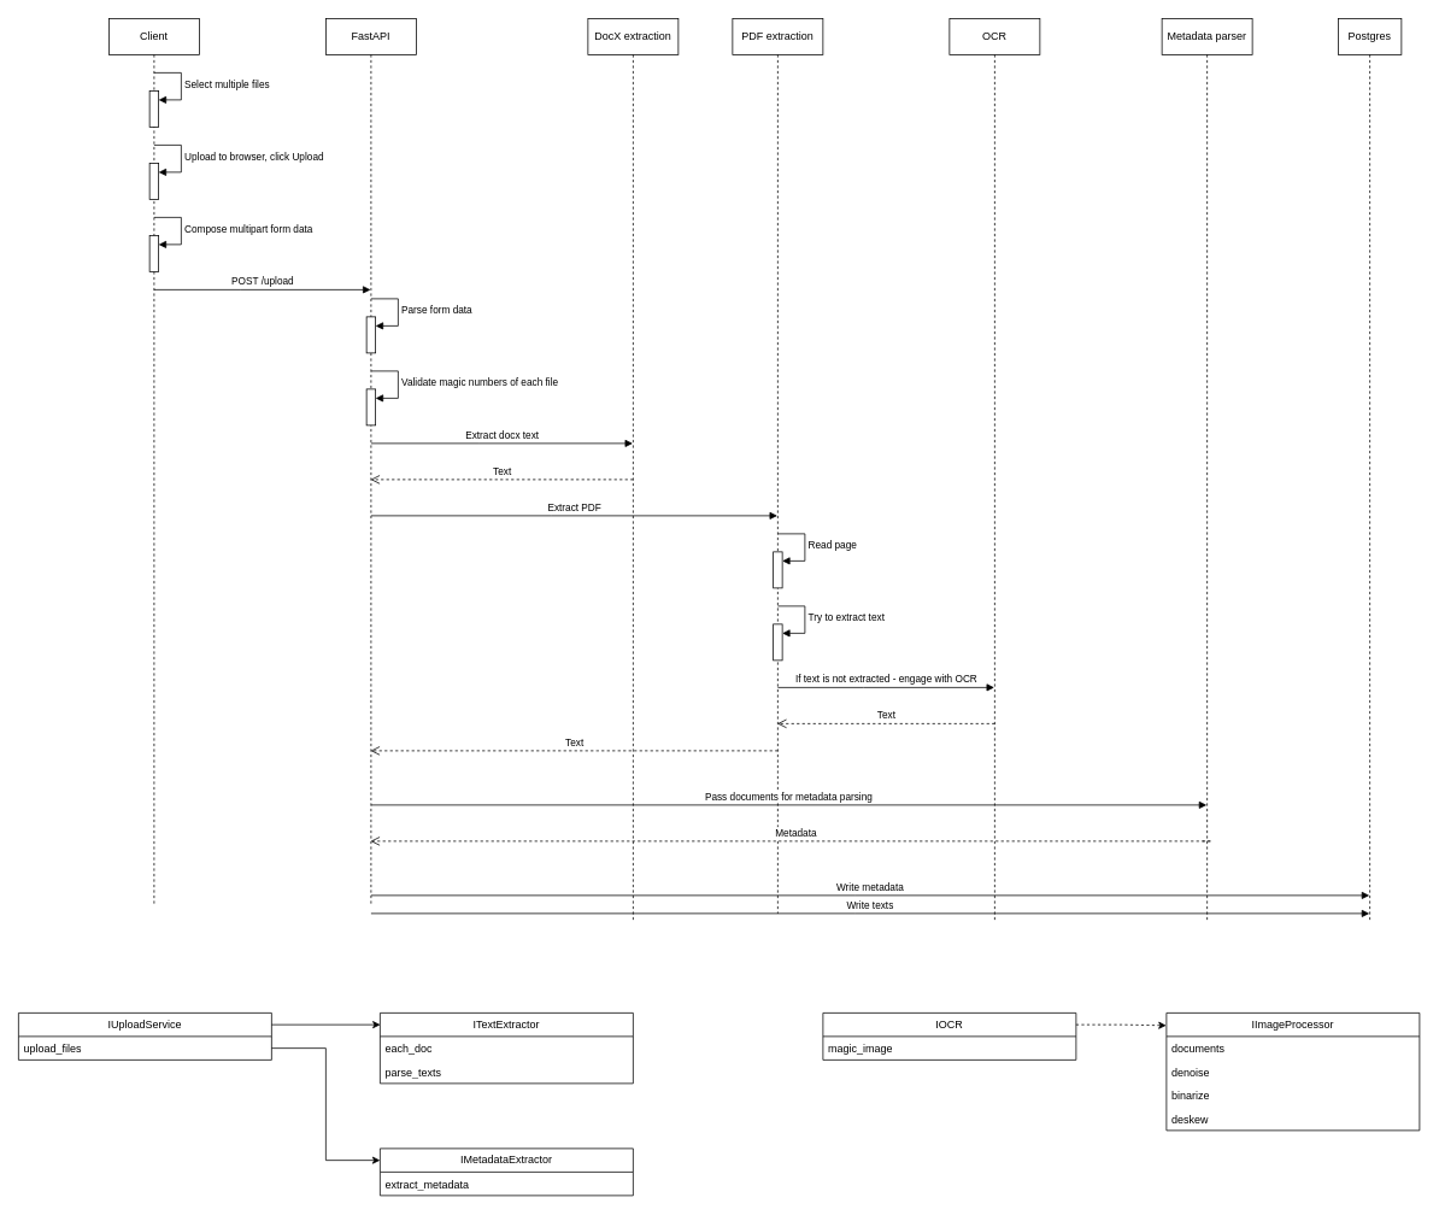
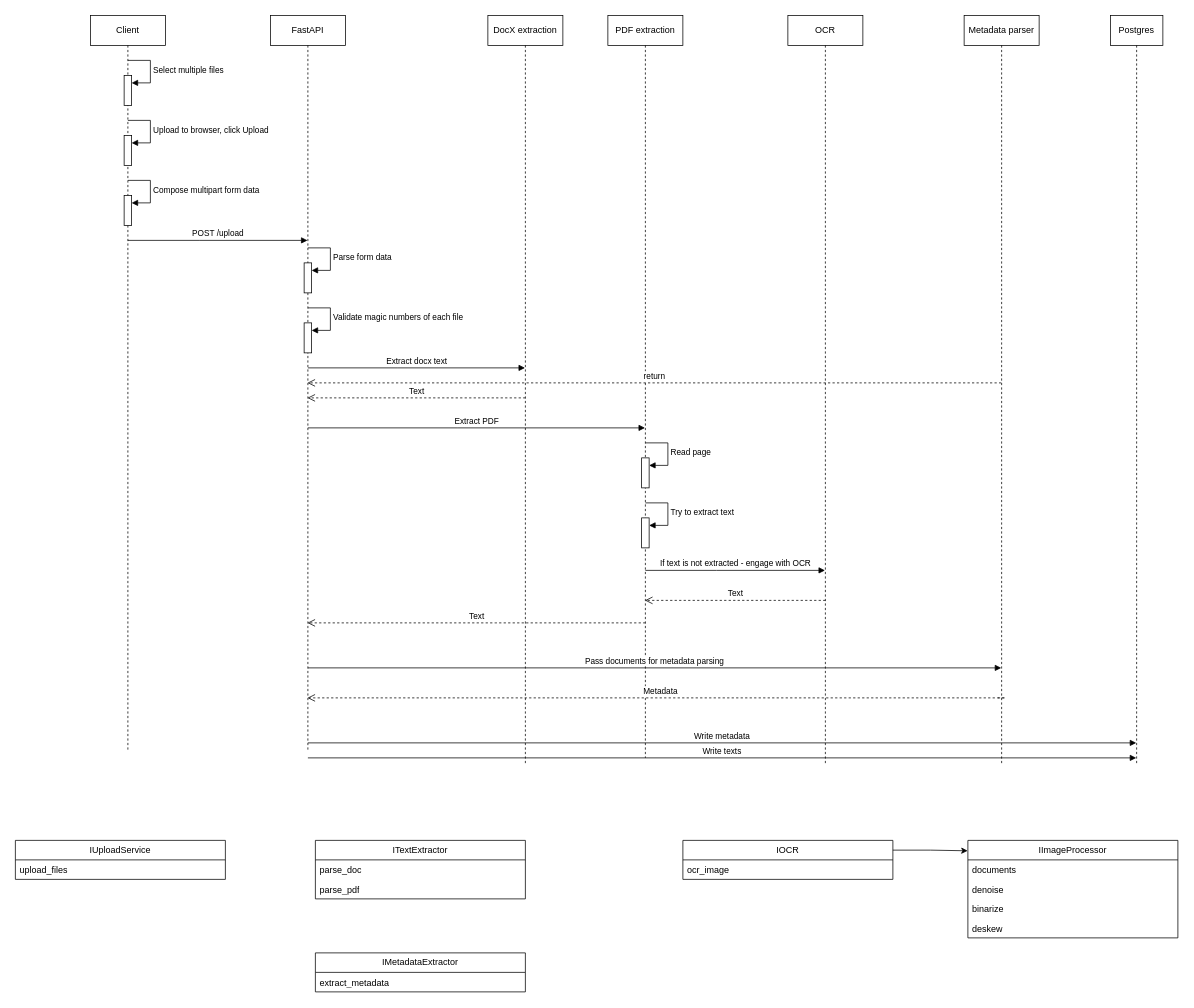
+ <mxCell id="31" value="return" style="html=1;verticalAlign=bottom;endArrow=open;dashed=1;endSize=8;edgeStyle=elbowEdgeStyle;elbow=vertical;curved=0;rounded=0;" parent="1" source="28" target="9" edge="1"><mxGeometry relative="1" as="geometry"><mxPoint x="1330" y="930" as="sourcePoint" /><mxPoint x="1250" y="930" as="targetPoint" /></mxGeometry></mxCell>
- <mxCell id="41" style="edgeStyle=orthogonalEdgeStyle;rounded=0;orthogonalLoop=1;jettySize=auto;html=1;exitX=1;exitY=0.25;exitDx=0;exitDy=0;entryX=0.001;entryY=0.167;entryDx=0;entryDy=0;entryPerimeter=0;" parent="1" source="42" target="35" edge="1"><mxGeometry relative="1" as="geometry" /></mxCell>
- <mxCell id="38" style="edgeStyle=orthogonalEdgeStyle;rounded=0;orthogonalLoop=1;jettySize=auto;html=1;exitX=1;exitY=0.25;exitDx=0;exitDy=0;entryX=-0.001;entryY=0.107;entryDx=0;entryDy=0;entryPerimeter=0;dashed=1;" parent="1" source="39" target="46" edge="1"><mxGeometry relative="1" as="geometry" /></mxCell>
+ <mxCell id="38" style="edgeStyle=orthogonalEdgeStyle;rounded=0;orthogonalLoop=1;jettySize=auto;html=1;exitX=1;exitY=0.25;exitDx=0;exitDy=0;entryX=-0.001;entryY=0.107;entryDx=0;entryDy=0;entryPerimeter=0;" parent="1" source="39" target="46" edge="1"><mxGeometry relative="1" as="geometry" /></mxCell>
- <mxCell id="36" value="each_doc" style="text;strokeColor=none;fillColor=none;align=left;verticalAlign=top;spacingLeft=4;spacingRight=4;overflow=hidden;rotatable=0;points=[[0,0.5],[1,0.5]];portConstraint=eastwest;whiteSpace=wrap;html=1;" parent="35" vertex="1"><mxGeometry y="26" width="280" height="26" as="geometry" /></mxCell>
+ <mxCell id="36" value="parse_doc" style="text;strokeColor=none;fillColor=none;align=left;verticalAlign=top;spacingLeft=4;spacingRight=4;overflow=hidden;rotatable=0;points=[[0,0.5],[1,0.5]];portConstraint=eastwest;whiteSpace=wrap;html=1;" parent="35" vertex="1"><mxGeometry y="26" width="280" height="26" as="geometry" /></mxCell>
- <mxCell id="40" value="magic_image" style="text;strokeColor=none;fillColor=none;align=left;verticalAlign=top;spacingLeft=4;spacingRight=4;overflow=hidden;rotatable=0;points=[[0,0.5],[1,0.5]];portConstraint=eastwest;whiteSpace=wrap;html=1;" parent="39" vertex="1"><mxGeometry y="26" width="280" height="26" as="geometry" /></mxCell>
+ <mxCell id="40" value="ocr_image" style="text;strokeColor=none;fillColor=none;align=left;verticalAlign=top;spacingLeft=4;spacingRight=4;overflow=hidden;rotatable=0;points=[[0,0.5],[1,0.5]];portConstraint=eastwest;whiteSpace=wrap;html=1;" parent="39" vertex="1"><mxGeometry y="26" width="280" height="26" as="geometry" /></mxCell>
- <mxCell id="37" value="parse_texts" style="text;strokeColor=none;fillColor=none;align=left;verticalAlign=top;spacingLeft=4;spacingRight=4;overflow=hidden;rotatable=0;points=[[0,0.5],[1,0.5]];portConstraint=eastwest;whiteSpace=wrap;html=1;" parent="35" vertex="1"><mxGeometry y="52" width="280" height="26" as="geometry" /></mxCell>
+ <mxCell id="37" value="parse_pdf" style="text;strokeColor=none;fillColor=none;align=left;verticalAlign=top;spacingLeft=4;spacingRight=4;overflow=hidden;rotatable=0;points=[[0,0.5],[1,0.5]];portConstraint=eastwest;whiteSpace=wrap;html=1;" parent="35" vertex="1"><mxGeometry y="52" width="280" height="26" as="geometry" /></mxCell>
- <mxCell id="51" style="edgeStyle=orthogonalEdgeStyle;rounded=0;orthogonalLoop=1;jettySize=auto;html=1;exitX=1;exitY=0.5;exitDx=0;exitDy=0;entryX=0;entryY=0.25;entryDx=0;entryDy=0;" parent="1" source="43" target="44" edge="1"><mxGeometry relative="1" as="geometry" /></mxCell>
